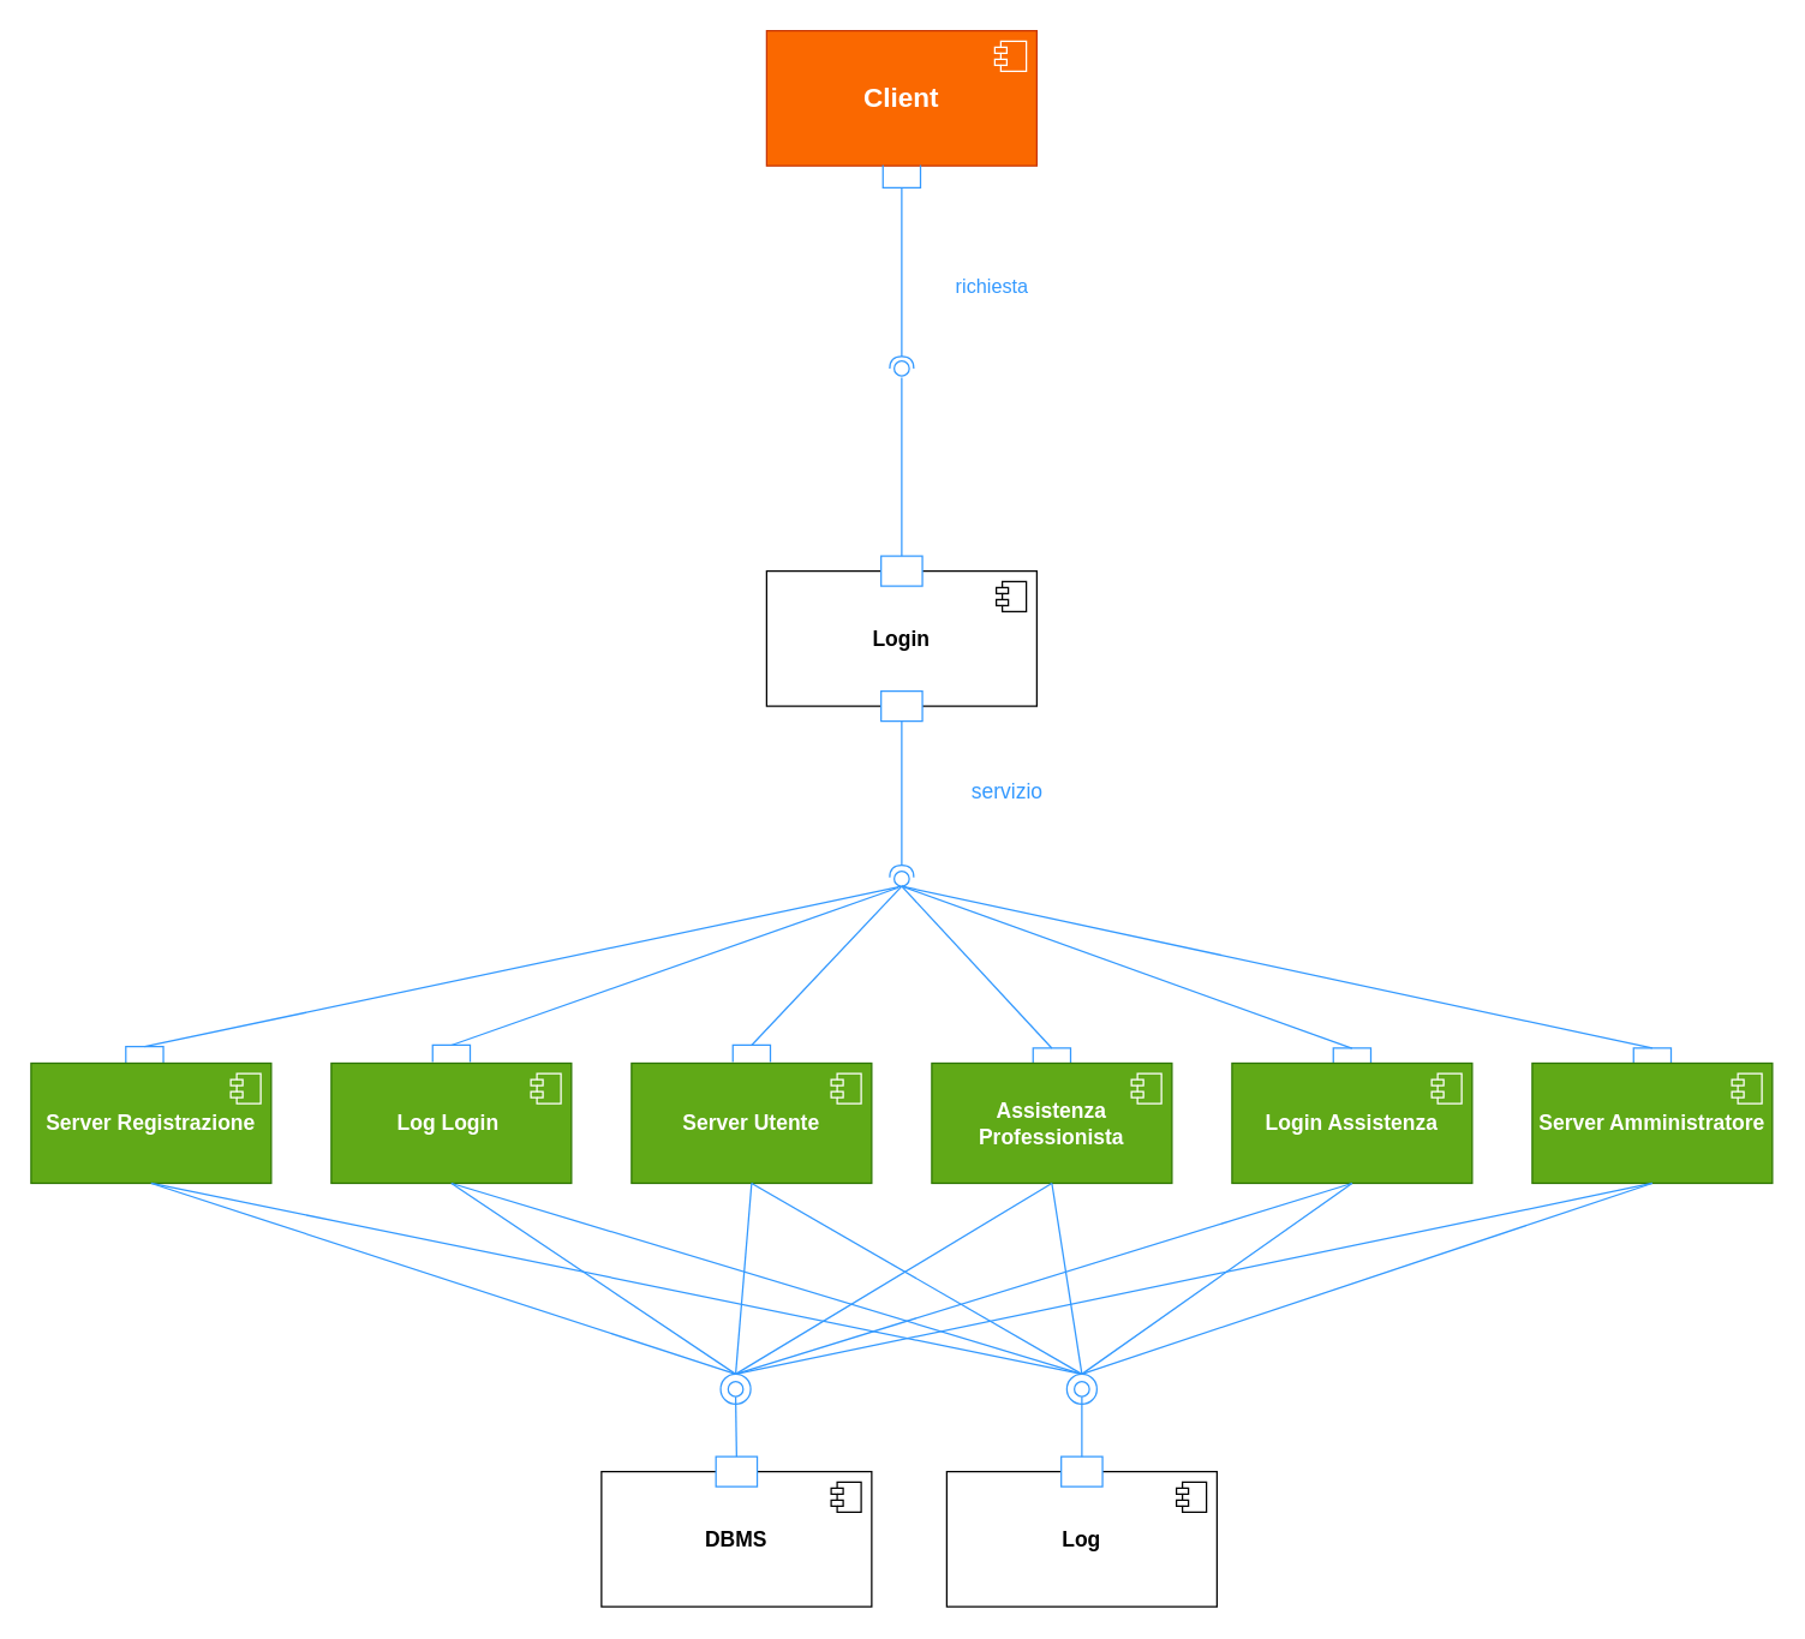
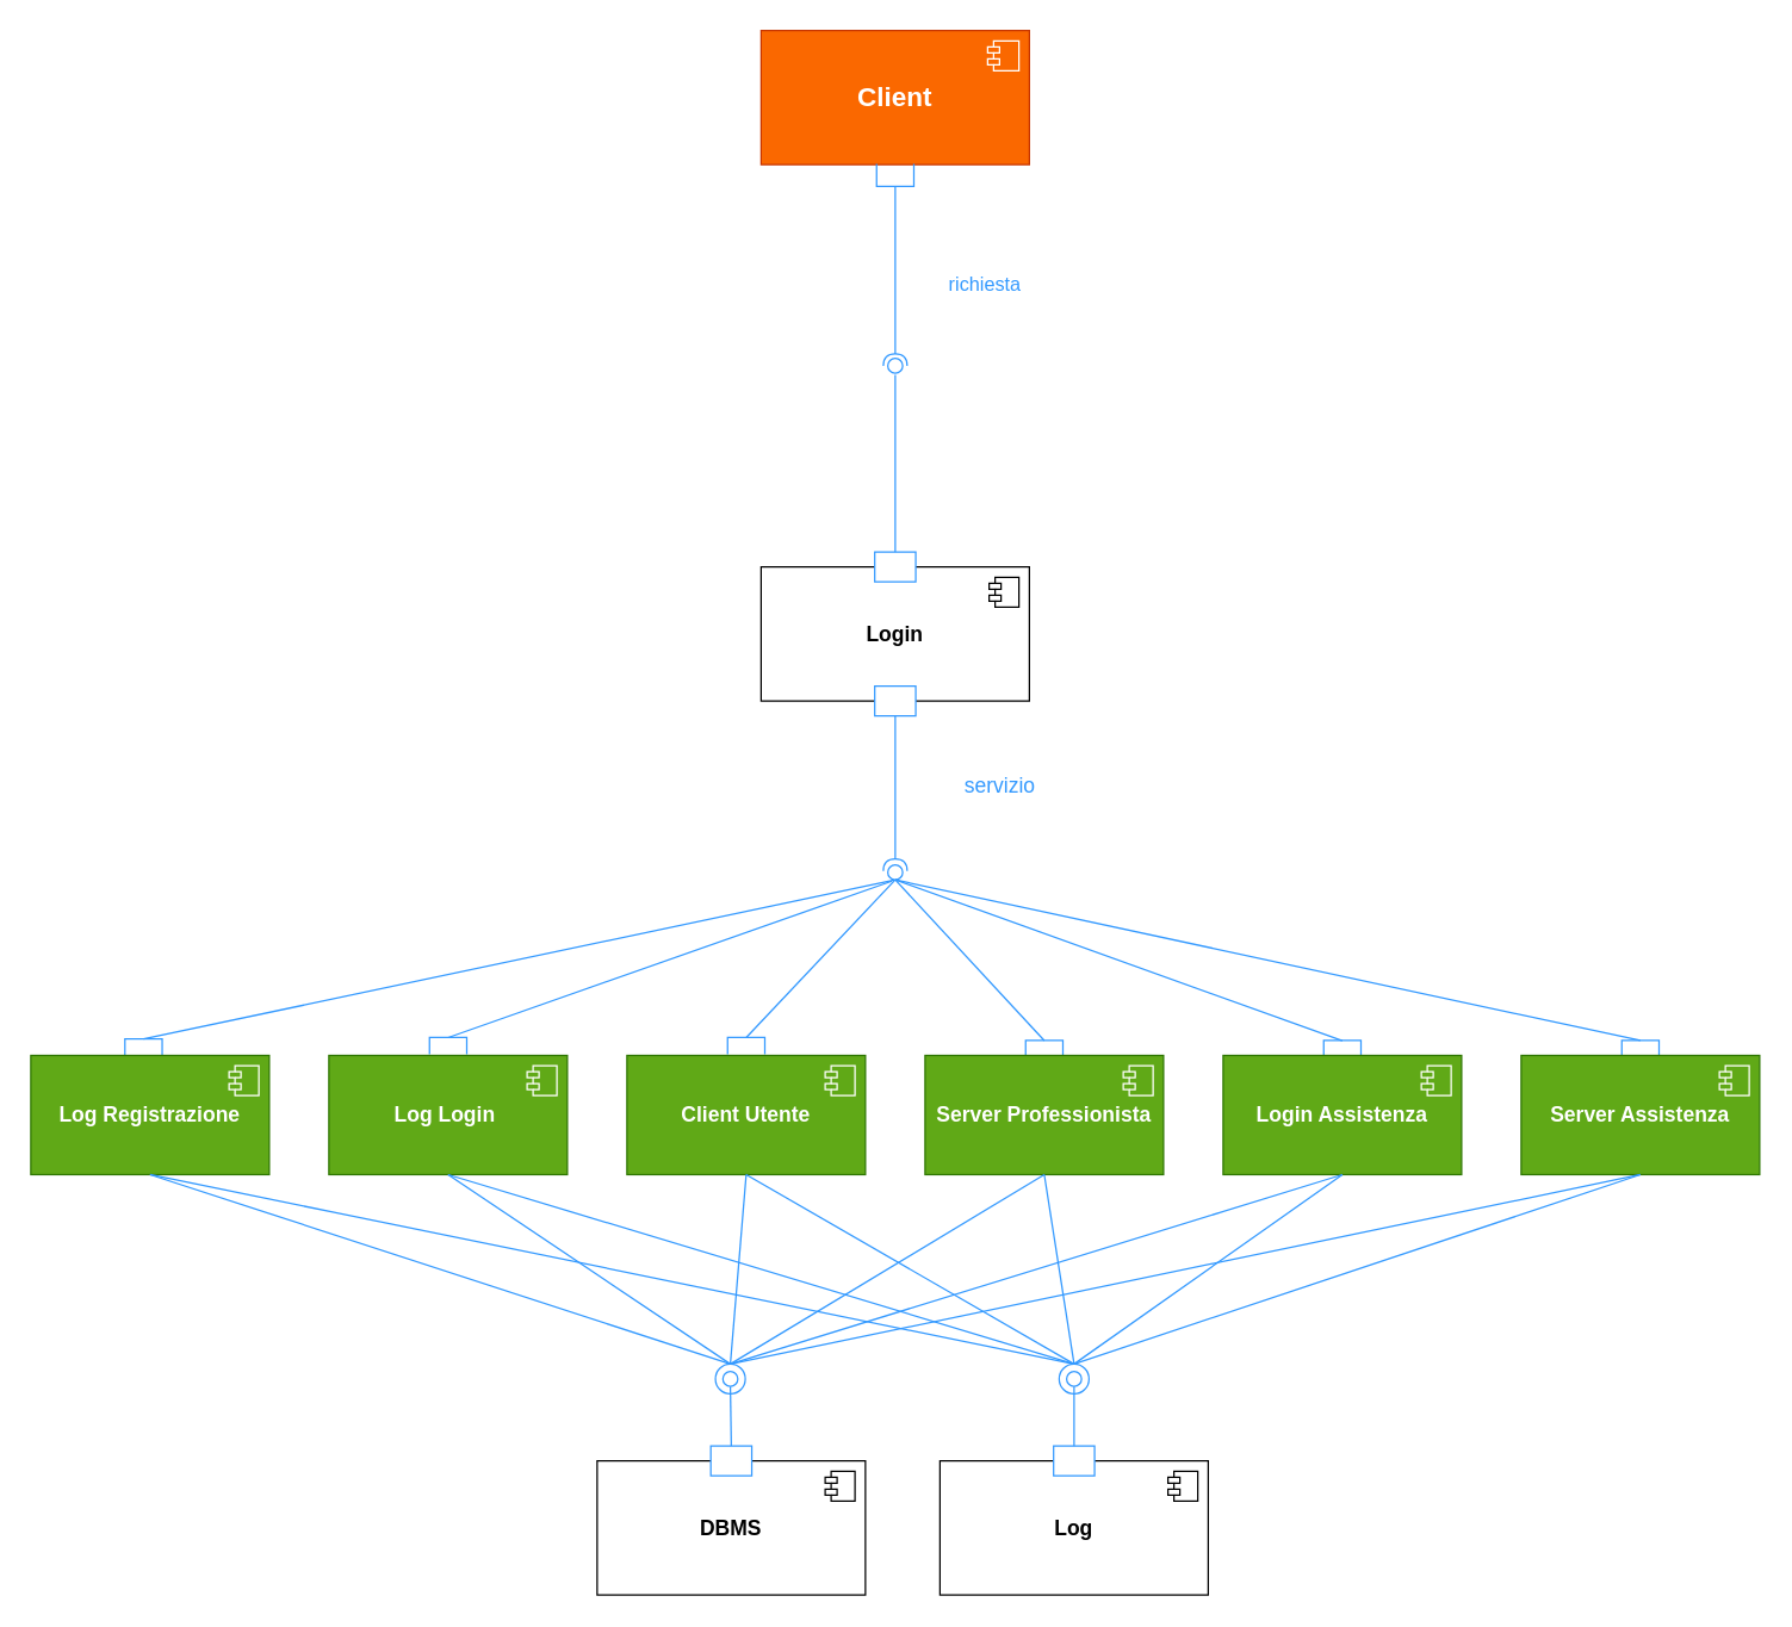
- <mxCell id="16" value="Server Registrazione" style="html=1;dropTarget=0;whiteSpace=wrap;fillColor=#60a917;strokeColor=#2D7600;fontStyle=1;fontSize=14;fontColor=#ffffff;" parent="1" vertex="1"><mxGeometry x="20" y="707.88" width="160" height="80" as="geometry" /></mxCell>
+ <mxCell id="16" value="Log Registrazione" style="html=1;dropTarget=0;whiteSpace=wrap;fillColor=#60a917;strokeColor=#2D7600;fontStyle=1;fontSize=14;fontColor=#ffffff;" parent="1" vertex="1"><mxGeometry x="20" y="707.88" width="160" height="80" as="geometry" /></mxCell>
- <mxCell id="30" value="Server Utente" style="html=1;dropTarget=0;whiteSpace=wrap;fillColor=#60a917;strokeColor=#2D7600;fontStyle=1;fontSize=14;fontColor=#ffffff;" parent="1" vertex="1"><mxGeometry x="419.99" y="707.88" width="160" height="80" as="geometry" /></mxCell>
+ <mxCell id="30" value="Client Utente" style="html=1;dropTarget=0;whiteSpace=wrap;fillColor=#60a917;strokeColor=#2D7600;fontStyle=1;fontSize=14;fontColor=#ffffff;" parent="1" vertex="1"><mxGeometry x="419.99" y="707.88" width="160" height="80" as="geometry" /></mxCell>
- <mxCell id="32" value="Assistenza Professionista" style="html=1;dropTarget=0;whiteSpace=wrap;fillColor=#60a917;strokeColor=#2D7600;fontStyle=1;fontSize=14;fontColor=#ffffff;" parent="1" vertex="1"><mxGeometry x="620.01" y="707.88" width="160" height="80" as="geometry" /></mxCell>
+ <mxCell id="32" value="Server Professionista" style="html=1;dropTarget=0;whiteSpace=wrap;fillColor=#60a917;strokeColor=#2D7600;fontStyle=1;fontSize=14;fontColor=#ffffff;" parent="1" vertex="1"><mxGeometry x="620.01" y="707.88" width="160" height="80" as="geometry" /></mxCell>
- <mxCell id="36" value="Server Amministratore" style="html=1;dropTarget=0;whiteSpace=wrap;fillColor=#60a917;strokeColor=#2D7600;fontStyle=1;fontSize=14;fontColor=#ffffff;" parent="1" vertex="1"><mxGeometry x="1020" y="707.88" width="160" height="80" as="geometry" /></mxCell>
+ <mxCell id="36" value="Server Assistenza" style="html=1;dropTarget=0;whiteSpace=wrap;fillColor=#60a917;strokeColor=#2D7600;fontStyle=1;fontSize=14;fontColor=#ffffff;" parent="1" vertex="1"><mxGeometry x="1020" y="707.88" width="160" height="80" as="geometry" /></mxCell>
